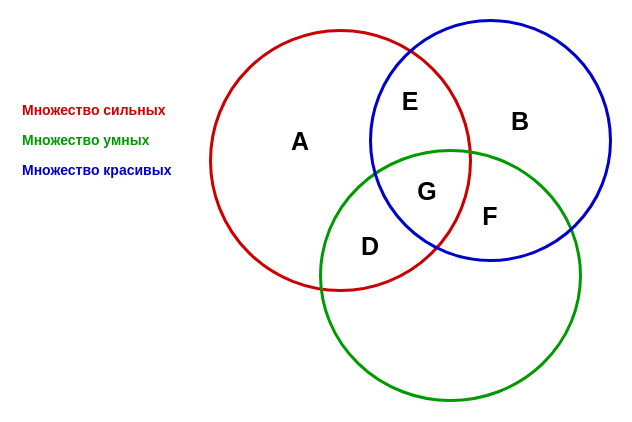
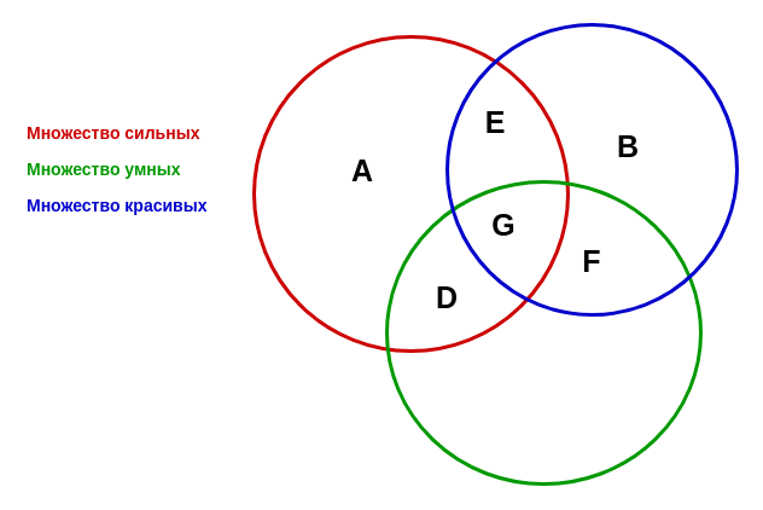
- <mxCell id="13" value="G" style="text;html=1;strokeColor=none;fillColor=none;align=center;verticalAlign=middle;whiteSpace=wrap;rounded=0;fontSize=25;fontColor=#000000;fontStyle=1" vertex="1" parent="1"><mxGeometry x="397" y="175" width="60" height="30" as="geometry" /></mxCell>
+ <mxCell id="13" value="G" style="text;html=1;strokeColor=none;fillColor=none;align=center;verticalAlign=middle;whiteSpace=wrap;rounded=0;fontSize=25;fontColor=#000000;fontStyle=1" vertex="1" parent="1"><mxGeometry x="387" y="170" width="60" height="30" as="geometry" /></mxCell>
